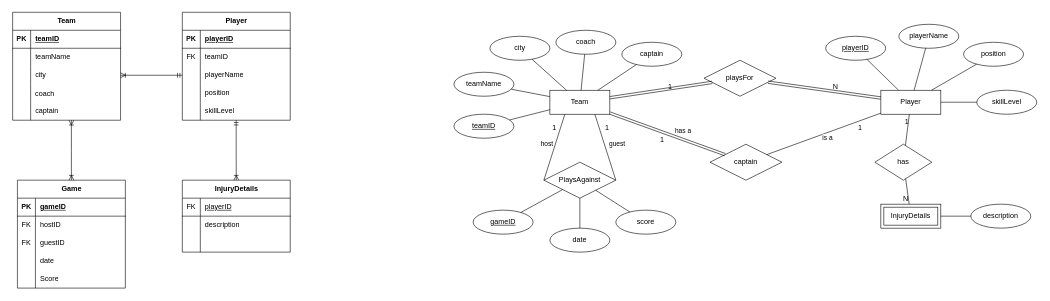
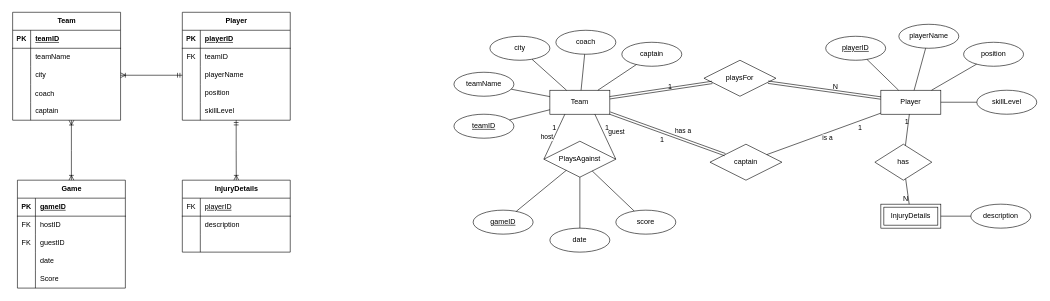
- <mxCell id="85" value="PlaysAgainst" style="shape=rhombus;perimeter=rhombusPerimeter;whiteSpace=wrap;html=1;align=center;" vertex="1" parent="1"><mxGeometry x="906" y="270" width="120" height="60" as="geometry" /></mxCell>
+ <mxCell id="85" value="PlaysAgainst" style="shape=rhombus;perimeter=rhombusPerimeter;whiteSpace=wrap;html=1;align=center;" vertex="1" parent="1"><mxGeometry x="906" y="235" width="120" height="60" as="geometry" /></mxCell>
